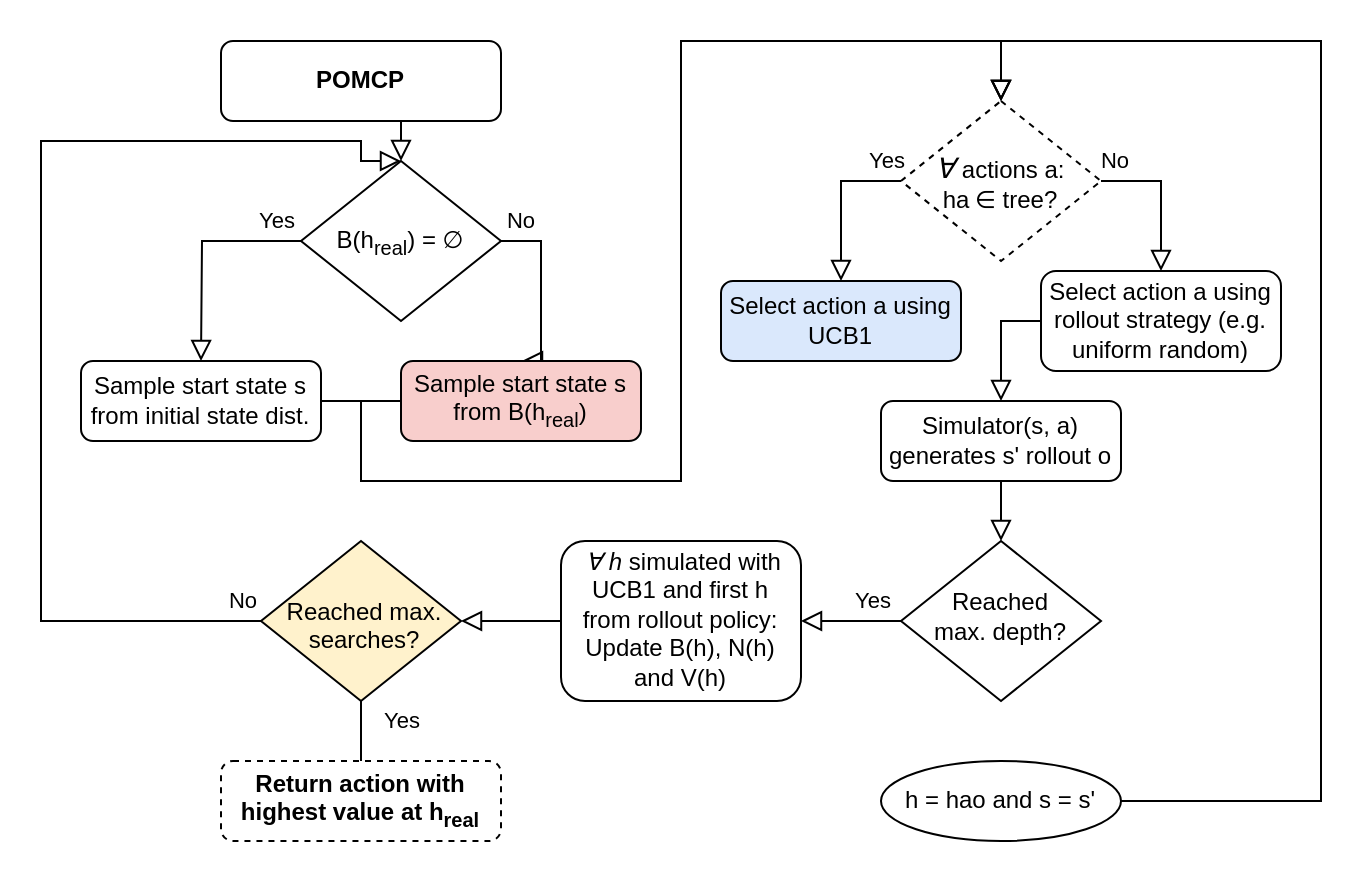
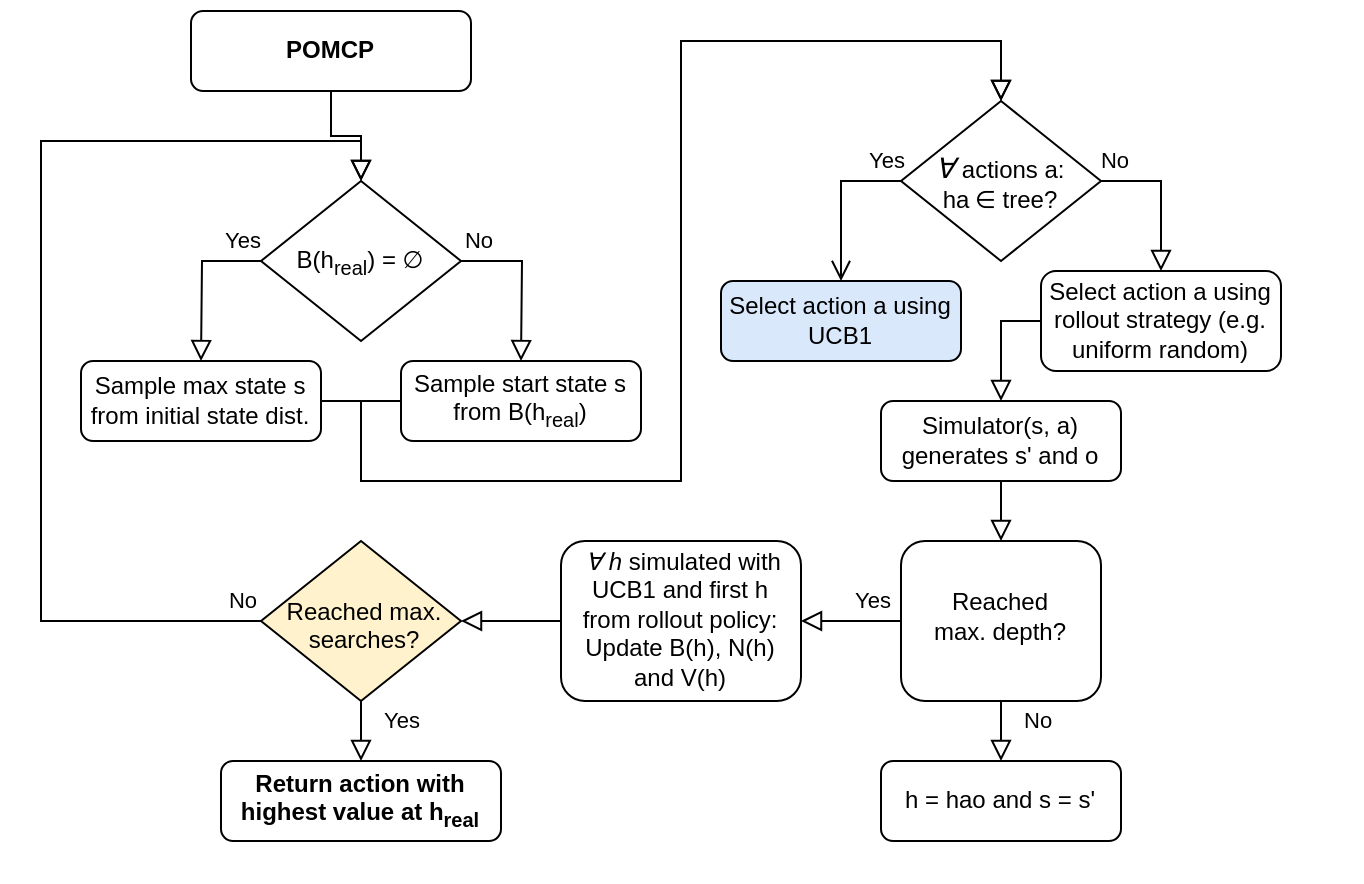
- <mxCell id="3" value="POMCP" style="rounded=1;whiteSpace=wrap;html=1;fontSize=12;glass=0;strokeWidth=1;shadow=0;fontStyle=1" parent="1" vertex="1"><mxGeometry x="110" y="20" width="140" height="40" as="geometry" /></mxCell>
+ <mxCell id="3" value="POMCP" style="rounded=1;whiteSpace=wrap;html=1;fontSize=12;glass=0;strokeWidth=1;shadow=0;fontStyle=1" parent="1" vertex="1"><mxGeometry x="95" y="5" width="140" height="40" as="geometry" /></mxCell>
- <mxCell id="10" value="&lt;div&gt;&lt;div&gt;&lt;dfn class=&quot;glossary&quot;&gt;&lt;span class=&quot;texhtml&quot; style=&quot;font-size: 13px&quot;&gt;&lt;font style=&quot;font-size: 14px&quot;&gt;&lt;br class=&quot;Apple-interchange-newline&quot;&gt;∀&lt;/font&gt;&amp;nbsp;&lt;/span&gt;&lt;/dfn&gt;actions a:&lt;/div&gt;&lt;div&gt;ha&lt;sub&gt;&amp;nbsp;&lt;/sub&gt;&lt;span class=&quot;katex-display&quot;&gt;∈&amp;nbsp;&lt;/span&gt;tree?&lt;/div&gt;&lt;/div&gt;" style="rhombus;whiteSpace=wrap;html=1;shadow=0;fontFamily=Helvetica;fontSize=12;align=center;strokeWidth=1;spacing=6;spacingTop=-2;verticalAlign=top;dashed=1;" parent="1" vertex="1"><mxGeometry x="450" y="50" width="100" height="80" as="geometry" /></mxCell>
+ <mxCell id="10" value="&lt;div&gt;&lt;div&gt;&lt;dfn class=&quot;glossary&quot;&gt;&lt;span class=&quot;texhtml&quot; style=&quot;font-size: 13px&quot;&gt;&lt;font style=&quot;font-size: 14px&quot;&gt;&lt;br class=&quot;Apple-interchange-newline&quot;&gt;∀&lt;/font&gt;&amp;nbsp;&lt;/span&gt;&lt;/dfn&gt;actions a:&lt;/div&gt;&lt;div&gt;ha&lt;sub&gt;&amp;nbsp;&lt;/sub&gt;&lt;span class=&quot;katex-display&quot;&gt;∈&amp;nbsp;&lt;/span&gt;tree?&lt;/div&gt;&lt;/div&gt;" style="rhombus;whiteSpace=wrap;html=1;shadow=0;fontFamily=Helvetica;fontSize=12;align=center;strokeWidth=1;spacing=6;spacingTop=-2;verticalAlign=top;" parent="1" vertex="1"><mxGeometry x="450" y="50" width="100" height="80" as="geometry" /></mxCell>
- <mxCell id="4" value="&lt;div&gt;B(h&lt;sub&gt;real&lt;/sub&gt;) = ∅&lt;/div&gt;" style="rhombus;whiteSpace=wrap;html=1;shadow=0;fontFamily=Helvetica;fontSize=12;align=center;strokeWidth=1;spacing=6;spacingTop=2;verticalAlign=middle;" parent="1" vertex="1"><mxGeometry x="150" y="80" width="100" height="80" as="geometry" /></mxCell>
+ <mxCell id="4" value="&lt;div&gt;B(h&lt;sub&gt;real&lt;/sub&gt;) = ∅&lt;/div&gt;" style="rhombus;whiteSpace=wrap;html=1;shadow=0;fontFamily=Helvetica;fontSize=12;align=center;strokeWidth=1;spacing=6;spacingTop=2;verticalAlign=middle;" parent="1" vertex="1"><mxGeometry x="130" y="90" width="100" height="80" as="geometry" /></mxCell>
- <mxCell id="11" value="Yes" style="rounded=0;html=1;jettySize=auto;orthogonalLoop=1;fontSize=11;endArrow=block;endFill=0;endSize=8;strokeWidth=1;shadow=0;labelBackgroundColor=none;edgeStyle=orthogonalEdgeStyle;exitX=0;exitY=0.5;exitDx=0;exitDy=0;" parent="1" source="10" target="9" edge="1"><mxGeometry x="-0.833" y="-10" relative="1" as="geometry"><mxPoint as="offset" /><mxPoint x="520" y="190" as="sourcePoint" /><mxPoint x="520" y="230" as="targetPoint" /><Array as="points"><mxPoint x="420" y="90" /></Array></mxGeometry></mxCell>
+ <mxCell id="11" value="Yes" style="rounded=0;html=1;jettySize=auto;orthogonalLoop=1;fontSize=11;endArrow=open;endFill=0;endSize=8;strokeWidth=1;shadow=0;labelBackgroundColor=none;edgeStyle=orthogonalEdgeStyle;exitX=0;exitY=0.5;exitDx=0;exitDy=0;" parent="1" source="10" target="9" edge="1"><mxGeometry x="-0.833" y="-10" relative="1" as="geometry"><mxPoint as="offset" /><mxPoint x="520" y="190" as="sourcePoint" /><mxPoint x="520" y="230" as="targetPoint" /><Array as="points"><mxPoint x="420" y="90" /></Array></mxGeometry></mxCell>
- <mxCell id="27" style="rounded=0;orthogonalLoop=1;jettySize=auto;html=1;exitX=1;exitY=0.5;exitDx=0;exitDy=0;entryX=0.5;entryY=0;entryDx=0;entryDy=0;endSize=8;endArrow=block;endFill=0;" edge="1" parent="1" source="28" target="10"><mxGeometry relative="1" as="geometry"><Array as="points"><mxPoint x="660" y="400" /><mxPoint x="660" y="20" /><mxPoint x="500" y="20" /></Array></mxGeometry></mxCell>
- <mxCell id="25" value="Sample start state s from initial state dist." style="rounded=1;whiteSpace=wrap;html=1;fontSize=12;glass=0;strokeWidth=1;shadow=0;" parent="1" vertex="1"><mxGeometry x="40" y="180" width="120" height="40" as="geometry" /></mxCell>
+ <mxCell id="25" value="Sample max state s from initial state dist." style="rounded=1;whiteSpace=wrap;html=1;fontSize=12;glass=0;strokeWidth=1;shadow=0;" parent="1" vertex="1"><mxGeometry x="40" y="180" width="120" height="40" as="geometry" /></mxCell>
- <mxCell id="26" value="Sample start state s from B(h&lt;sub&gt;real&lt;/sub&gt;)&lt;sub&gt;&lt;br&gt;&lt;/sub&gt;" style="rounded=1;whiteSpace=wrap;html=1;fontSize=12;glass=0;strokeWidth=1;shadow=0;fillColor=#f8cecc;" parent="1" vertex="1"><mxGeometry x="200" y="180" width="120" height="40" as="geometry" /></mxCell>
+ <mxCell id="26" value="Sample start state s from B(h&lt;sub&gt;real&lt;/sub&gt;)&lt;sub&gt;&lt;br&gt;&lt;/sub&gt;" style="rounded=1;whiteSpace=wrap;html=1;fontSize=12;glass=0;strokeWidth=1;shadow=0;" parent="1" vertex="1"><mxGeometry x="200" y="180" width="120" height="40" as="geometry" /></mxCell>
- <mxCell id="18" value="Simulator(s, a) generates s' rollout o" style="rounded=1;whiteSpace=wrap;html=1;fontSize=12;glass=0;strokeWidth=1;shadow=0;spacingLeft=0;spacingRight=0;" parent="1" vertex="1"><mxGeometry x="440" y="200" width="120" height="40" as="geometry" /></mxCell>
+ <mxCell id="18" value="Simulator(s, a) generates s' and o" style="rounded=1;whiteSpace=wrap;html=1;fontSize=12;glass=0;strokeWidth=1;shadow=0;spacingLeft=0;spacingRight=0;" parent="1" vertex="1"><mxGeometry x="440" y="200" width="120" height="40" as="geometry" /></mxCell>
- <mxCell id="15" value="&lt;div&gt;Reached &lt;br&gt;&lt;/div&gt;&lt;div&gt;max. depth?&lt;/div&gt;" style="rhombus;whiteSpace=wrap;html=1;shadow=0;fontFamily=Helvetica;fontSize=12;align=center;strokeWidth=1;spacing=6;spacingTop=-4;" parent="1" vertex="1"><mxGeometry x="450" y="270" width="100" height="80" as="geometry" /></mxCell>
+ <mxCell id="15" value="&lt;div&gt;Reached &lt;br&gt;&lt;/div&gt;&lt;div&gt;max. depth?&lt;/div&gt;" style="whiteSpace=wrap;html=1;shadow=0;fontFamily=Helvetica;fontSize=12;align=center;strokeWidth=1;spacing=6;spacingTop=-4;rounded=1;" parent="1" vertex="1"><mxGeometry x="450" y="270" width="100" height="80" as="geometry" /></mxCell>
+ <mxCell id="29" value="No" style="rounded=0;html=1;jettySize=auto;orthogonalLoop=1;fontSize=11;endArrow=block;endFill=0;endSize=8;strokeWidth=1;shadow=0;labelBackgroundColor=none;edgeStyle=orthogonalEdgeStyle;entryX=0.5;entryY=0;entryDx=0;entryDy=0;exitX=0.5;exitY=1;exitDx=0;exitDy=0;align=left;" edge="1" parent="1" source="15" target="28"><mxGeometry x="-0.333" y="10" relative="1" as="geometry"><mxPoint as="offset" /><mxPoint x="570" y="350" as="sourcePoint" /><mxPoint x="510" y="60" as="targetPoint" /><Array as="points"><mxPoint x="500" y="370" /><mxPoint x="500" y="370" /></Array></mxGeometry></mxCell>
- <mxCell id="23" value="Yes" style="rounded=0;html=1;jettySize=auto;orthogonalLoop=1;fontSize=11;endArrow=none;endFill=0;endSize=8;strokeWidth=1;shadow=0;labelBackgroundColor=none;edgeStyle=orthogonalEdgeStyle;exitX=0.5;exitY=1;exitDx=0;exitDy=0;align=left;" parent="1" source="21" target="24" edge="1"><mxGeometry x="0.2" y="10" relative="1" as="geometry"><mxPoint as="offset" /><mxPoint x="100" y="310" as="sourcePoint" /><mxPoint x="180" y="410" as="targetPoint" /><Array as="points" /></mxGeometry></mxCell>
+ <mxCell id="23" value="Yes" style="rounded=0;html=1;jettySize=auto;orthogonalLoop=1;fontSize=11;endArrow=block;endFill=0;endSize=8;strokeWidth=1;shadow=0;labelBackgroundColor=none;edgeStyle=orthogonalEdgeStyle;exitX=0.5;exitY=1;exitDx=0;exitDy=0;align=left;" parent="1" source="21" target="24" edge="1"><mxGeometry x="0.2" y="10" relative="1" as="geometry"><mxPoint as="offset" /><mxPoint x="100" y="310" as="sourcePoint" /><mxPoint x="180" y="410" as="targetPoint" /><Array as="points" /></mxGeometry></mxCell>
- <mxCell id="24" value="Return action with highest value at h&lt;sub&gt;real&lt;/sub&gt;" style="rounded=1;whiteSpace=wrap;html=1;fontSize=12;glass=0;strokeWidth=1;shadow=0;fontStyle=1;dashed=1;" parent="1" vertex="1"><mxGeometry x="110" y="380" width="140" height="40" as="geometry" /></mxCell>
+ <mxCell id="24" value="Return action with highest value at h&lt;sub&gt;real&lt;/sub&gt;" style="rounded=1;whiteSpace=wrap;html=1;fontSize=12;glass=0;strokeWidth=1;shadow=0;fontStyle=1" parent="1" vertex="1"><mxGeometry x="110" y="380" width="140" height="40" as="geometry" /></mxCell>
- <mxCell id="28" value="h = hao and s = s'" style="ellipse;whiteSpace=wrap;html=1;fontSize=12;glass=0;strokeWidth=1;shadow=0;verticalAlign=middle;" vertex="1" parent="1"><mxGeometry x="440" y="380" width="120" height="40" as="geometry" /></mxCell>
+ <mxCell id="28" value="h = hao and s = s'" style="rounded=1;whiteSpace=wrap;html=1;fontSize=12;glass=0;strokeWidth=1;shadow=0;verticalAlign=middle;" vertex="1" parent="1"><mxGeometry x="440" y="380" width="120" height="40" as="geometry" /></mxCell>
